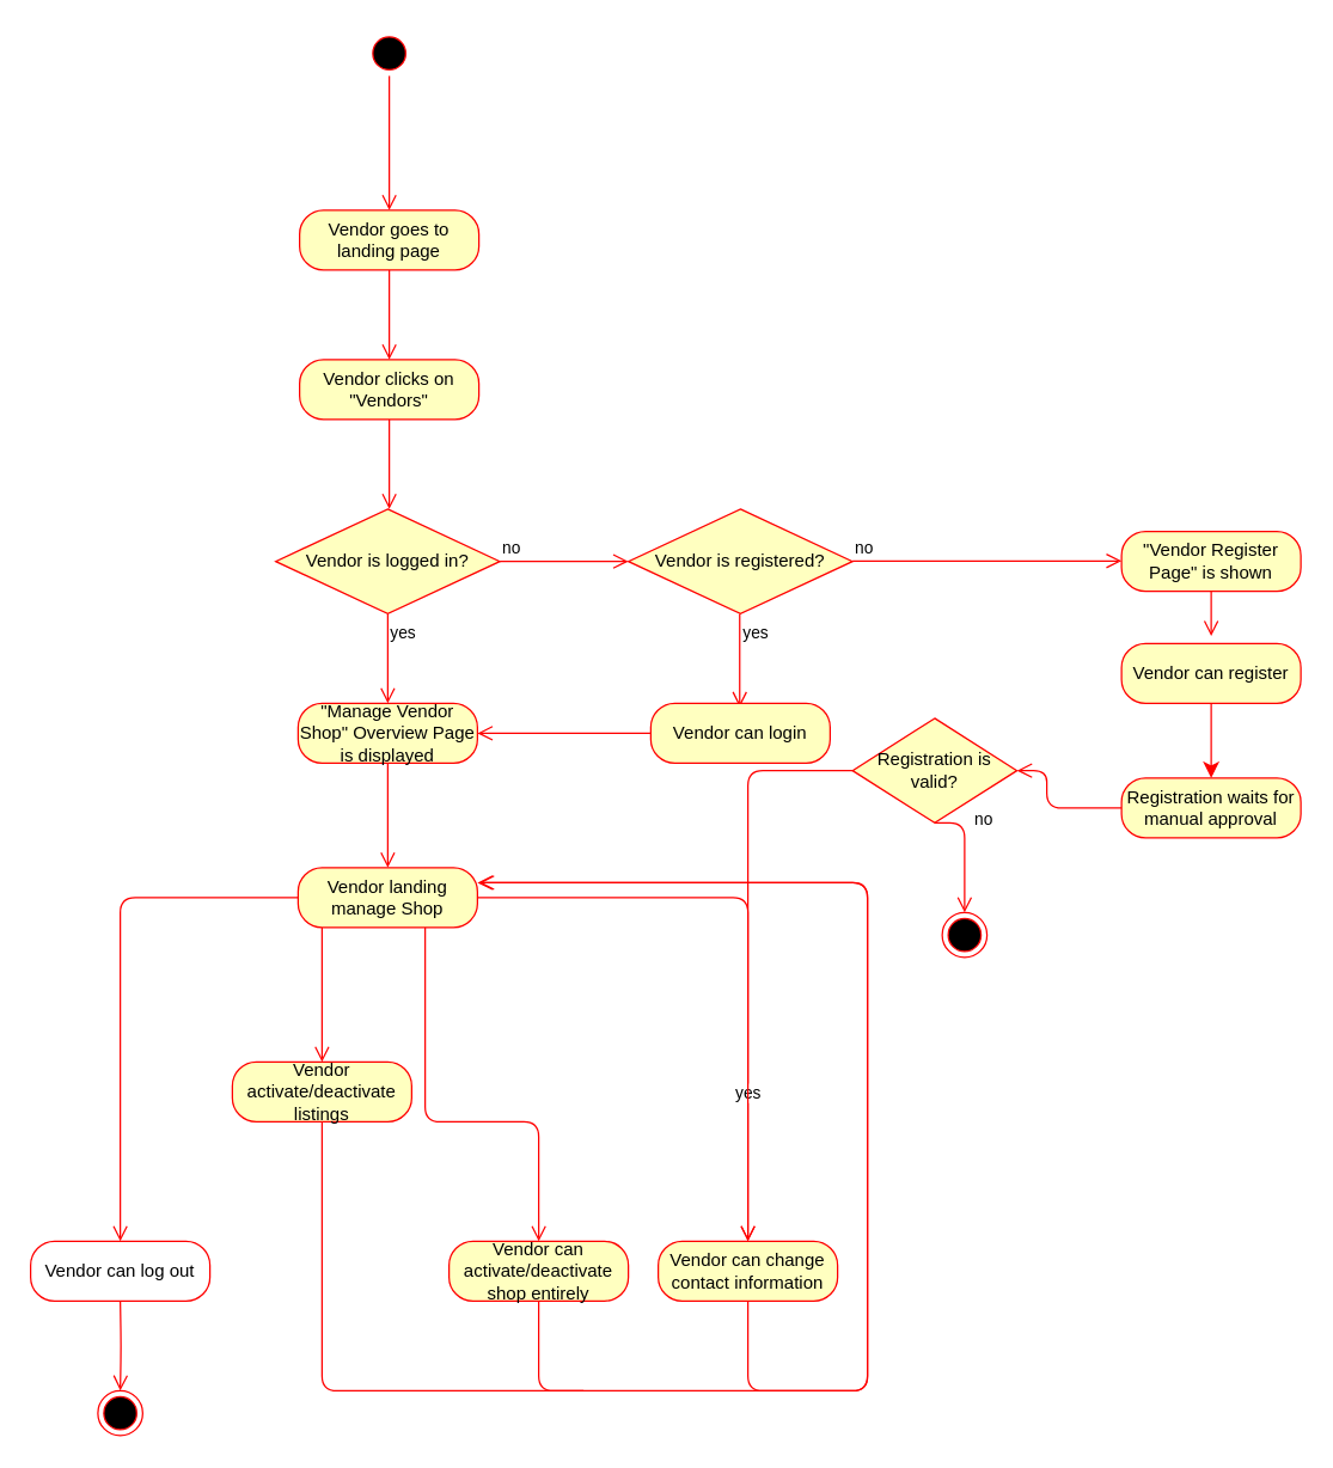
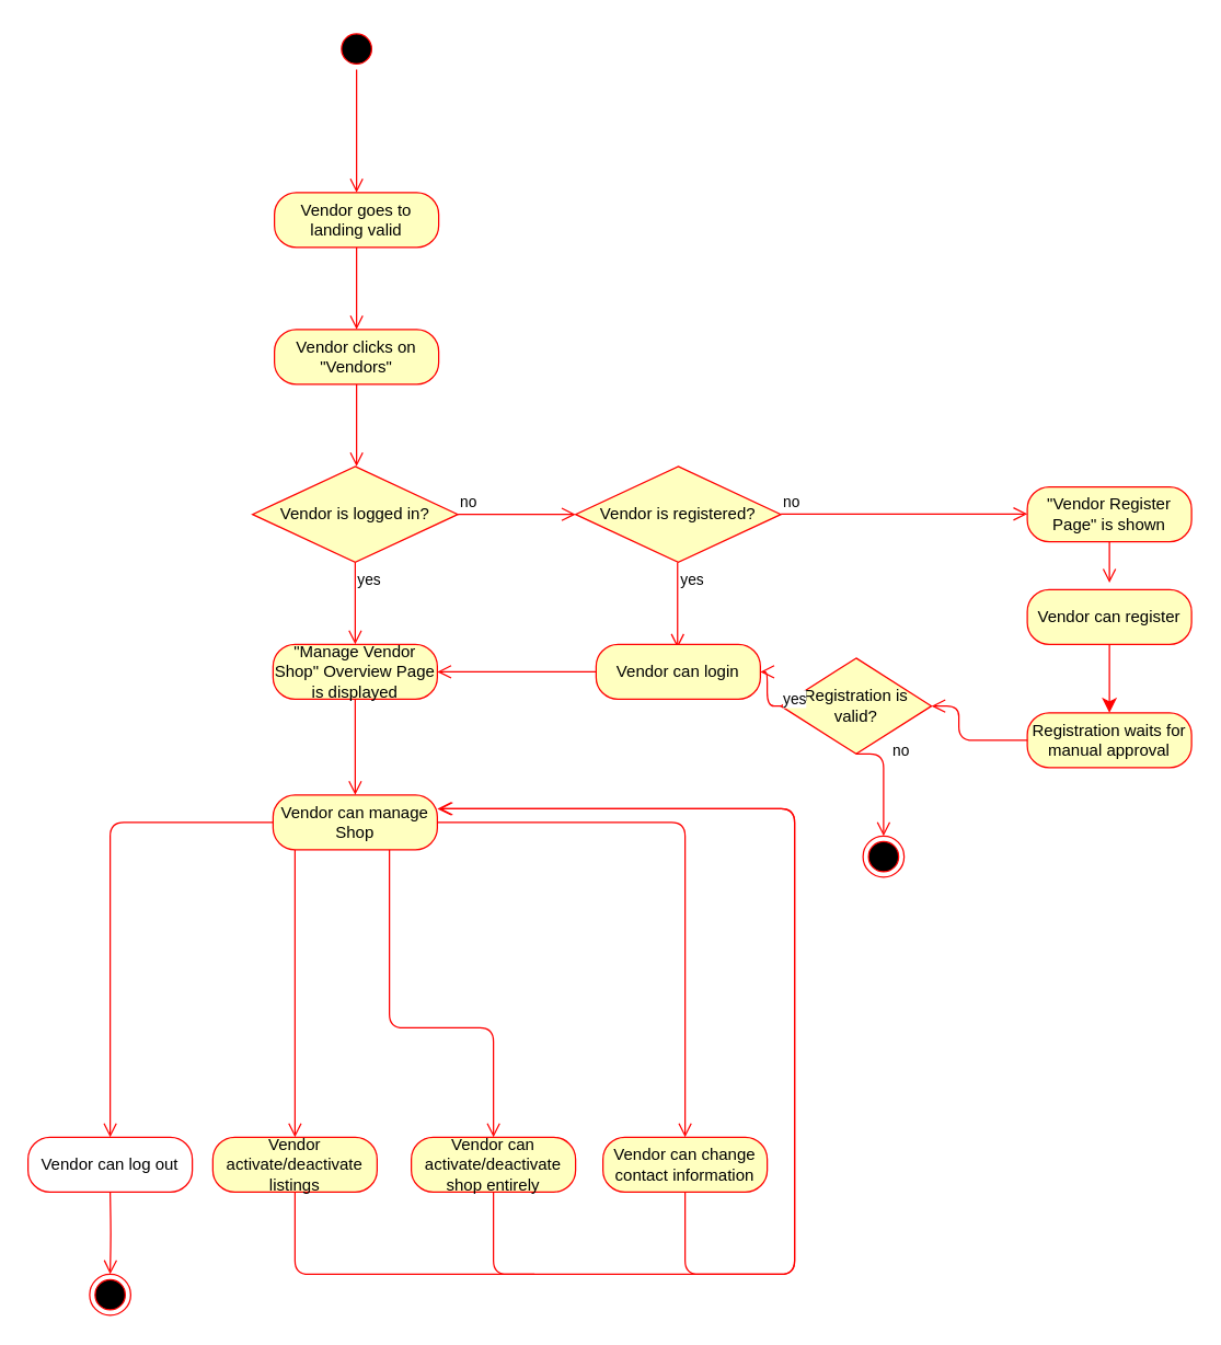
- <mxCell id="4" value="Vendor goes to landing page" style="rounded=1;whiteSpace=wrap;html=1;arcSize=40;fontColor=#000000;fillColor=#ffffc0;strokeColor=#ff0000;" vertex="1" parent="1"><mxGeometry x="200" y="140" width="120" height="40" as="geometry" /></mxCell>
+ <mxCell id="4" value="Vendor goes to landing valid" style="rounded=1;whiteSpace=wrap;html=1;arcSize=40;fontColor=#000000;fillColor=#ffffc0;strokeColor=#ff0000;" vertex="1" parent="1"><mxGeometry x="200" y="140" width="120" height="40" as="geometry" /></mxCell>
- <mxCell id="26" value="yes" style="edgeStyle=orthogonalEdgeStyle;html=1;align=left;verticalAlign=top;endArrow=open;endSize=8;strokeColor=#ff0000;" edge="1" source="24" parent="1" target="35"><mxGeometry x="0.417" y="-10" relative="1" as="geometry"><mxPoint x="560" y="670" as="targetPoint" /><mxPoint as="offset" /></mxGeometry></mxCell>
+ <mxCell id="26" value="yes" style="edgeStyle=orthogonalEdgeStyle;html=1;align=left;verticalAlign=top;endArrow=open;endSize=8;strokeColor=#ff0000;entryX=1;entryY=0.5;entryDx=0;entryDy=0;" edge="1" source="24" parent="1" target="13"><mxGeometry x="0.417" y="-10" relative="1" as="geometry"><mxPoint x="560" y="670" as="targetPoint" /><mxPoint as="offset" /></mxGeometry></mxCell>
- <mxCell id="28" value="Vendor landing manage Shop" style="rounded=1;whiteSpace=wrap;html=1;arcSize=40;fontColor=#000000;fillColor=#ffffc0;strokeColor=#ff0000;" vertex="1" parent="1"><mxGeometry x="199" y="580" width="120" height="40" as="geometry" /></mxCell>
+ <mxCell id="28" value="Vendor can manage Shop" style="rounded=1;whiteSpace=wrap;html=1;arcSize=40;fontColor=#000000;fillColor=#ffffc0;strokeColor=#ff0000;" vertex="1" parent="1"><mxGeometry x="199" y="580" width="120" height="40" as="geometry" /></mxCell>
- <mxCell id="33" value="Vendor activate/deactivate listings" style="rounded=1;whiteSpace=wrap;html=1;arcSize=40;fontColor=#000000;fillColor=#ffffc0;strokeColor=#ff0000;" vertex="1" parent="1"><mxGeometry x="155" y="710" width="120" height="40" as="geometry" /></mxCell>
+ <mxCell id="33" value="Vendor activate/deactivate listings" style="rounded=1;whiteSpace=wrap;html=1;arcSize=40;fontColor=#000000;fillColor=#ffffc0;strokeColor=#ff0000;" vertex="1" parent="1"><mxGeometry x="155" y="830" width="120" height="40" as="geometry" /></mxCell>
